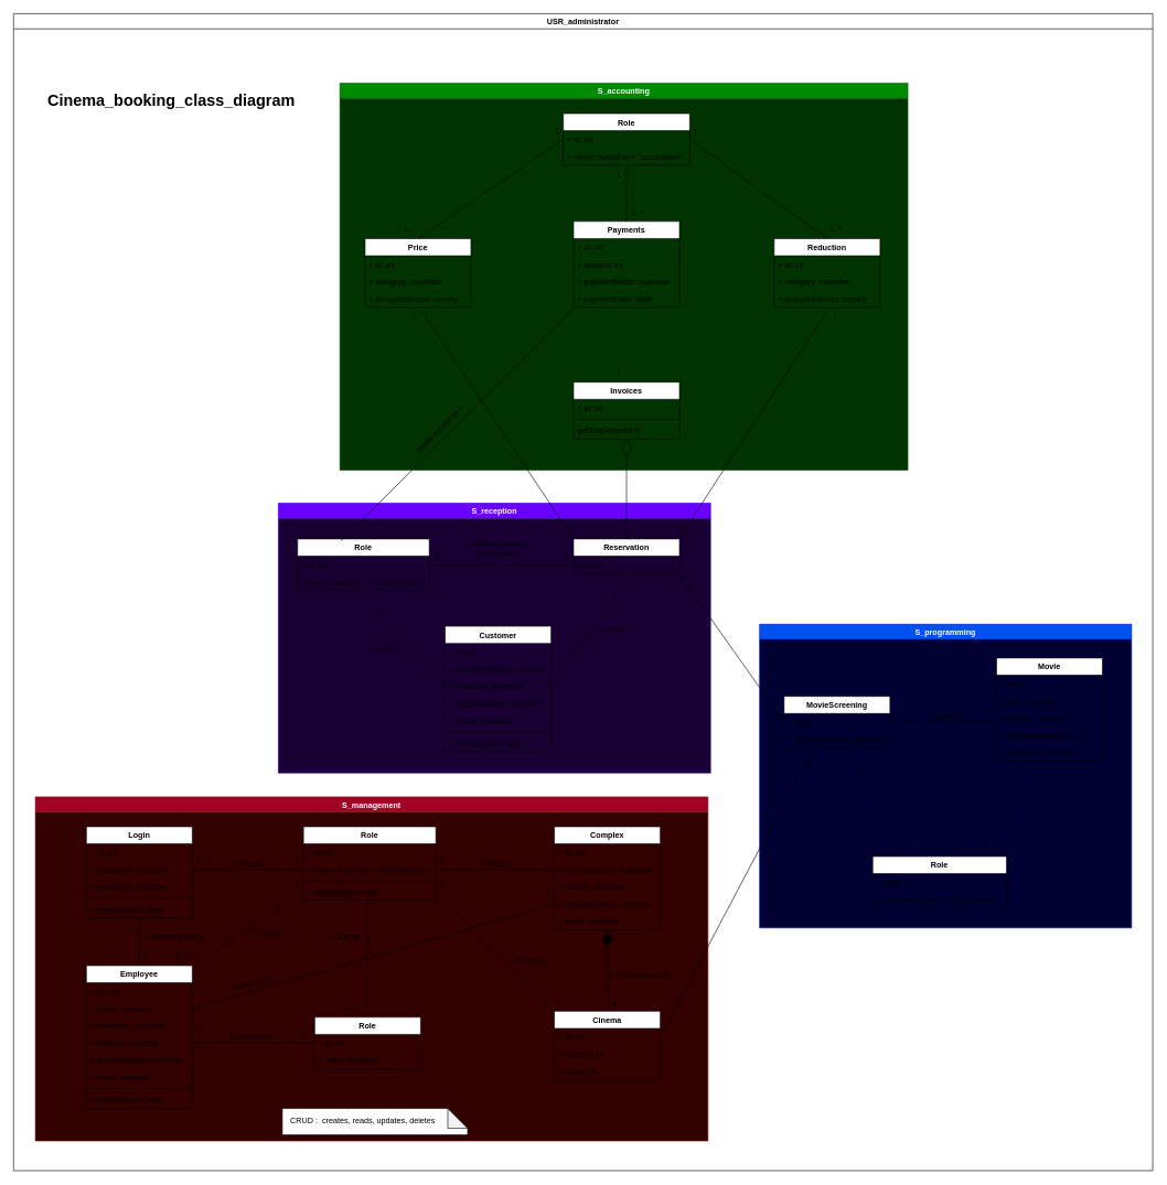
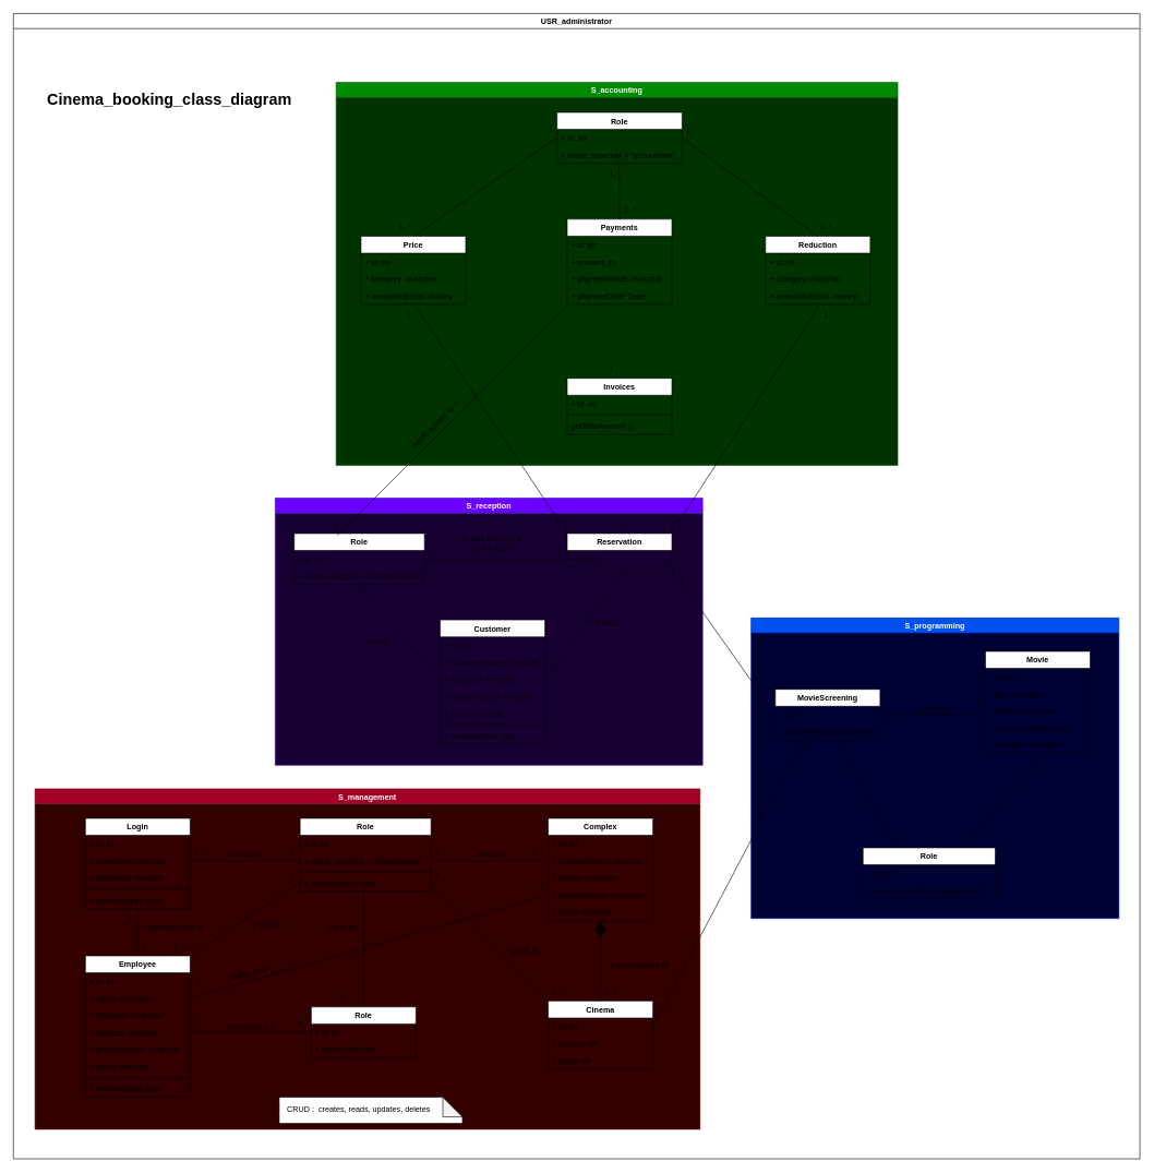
- <mxCell id="158" value="" style="endArrow=diamondThin;endFill=0;endSize=24;html=1;exitX=0.5;exitY=0;exitDx=0;exitDy=0;" parent="1" source="96" target="77" edge="1"><mxGeometry width="160" relative="1" as="geometry"><mxPoint x="1043.32" y="668.69" as="sourcePoint" /><mxPoint x="1261" y="806" as="targetPoint" /></mxGeometry></mxCell>
- <mxCell id="72" value="v is composed of" style="text;html=1;strokeColor=none;fillColor=none;align=center;verticalAlign=middle;whiteSpace=wrap;rounded=0;" parent="2" vertex="1"><mxGeometry x="848" y="255" width="130" height="30" as="geometry" /></mxCell>
+ <mxCell id="72" value="v is composed of" style="text;html=1;strokeColor=none;fillColor=none;align=center;verticalAlign=middle;whiteSpace=wrap;rounded=0;" parent="2" vertex="1"><mxGeometry x="858" y="255" width="130" height="30" as="geometry" /></mxCell>
